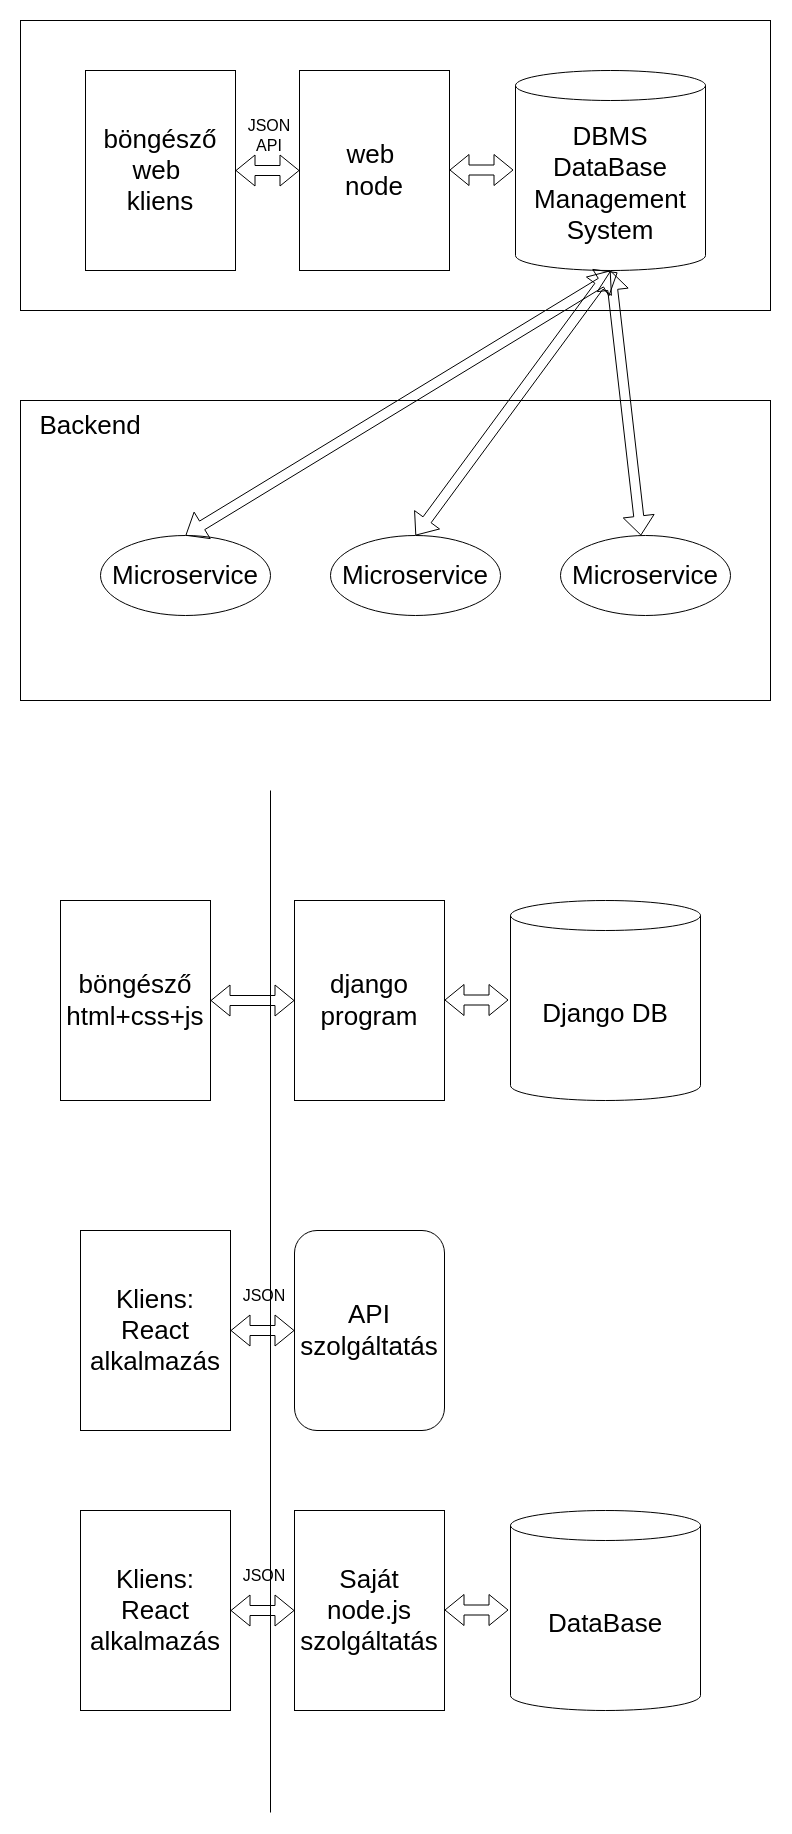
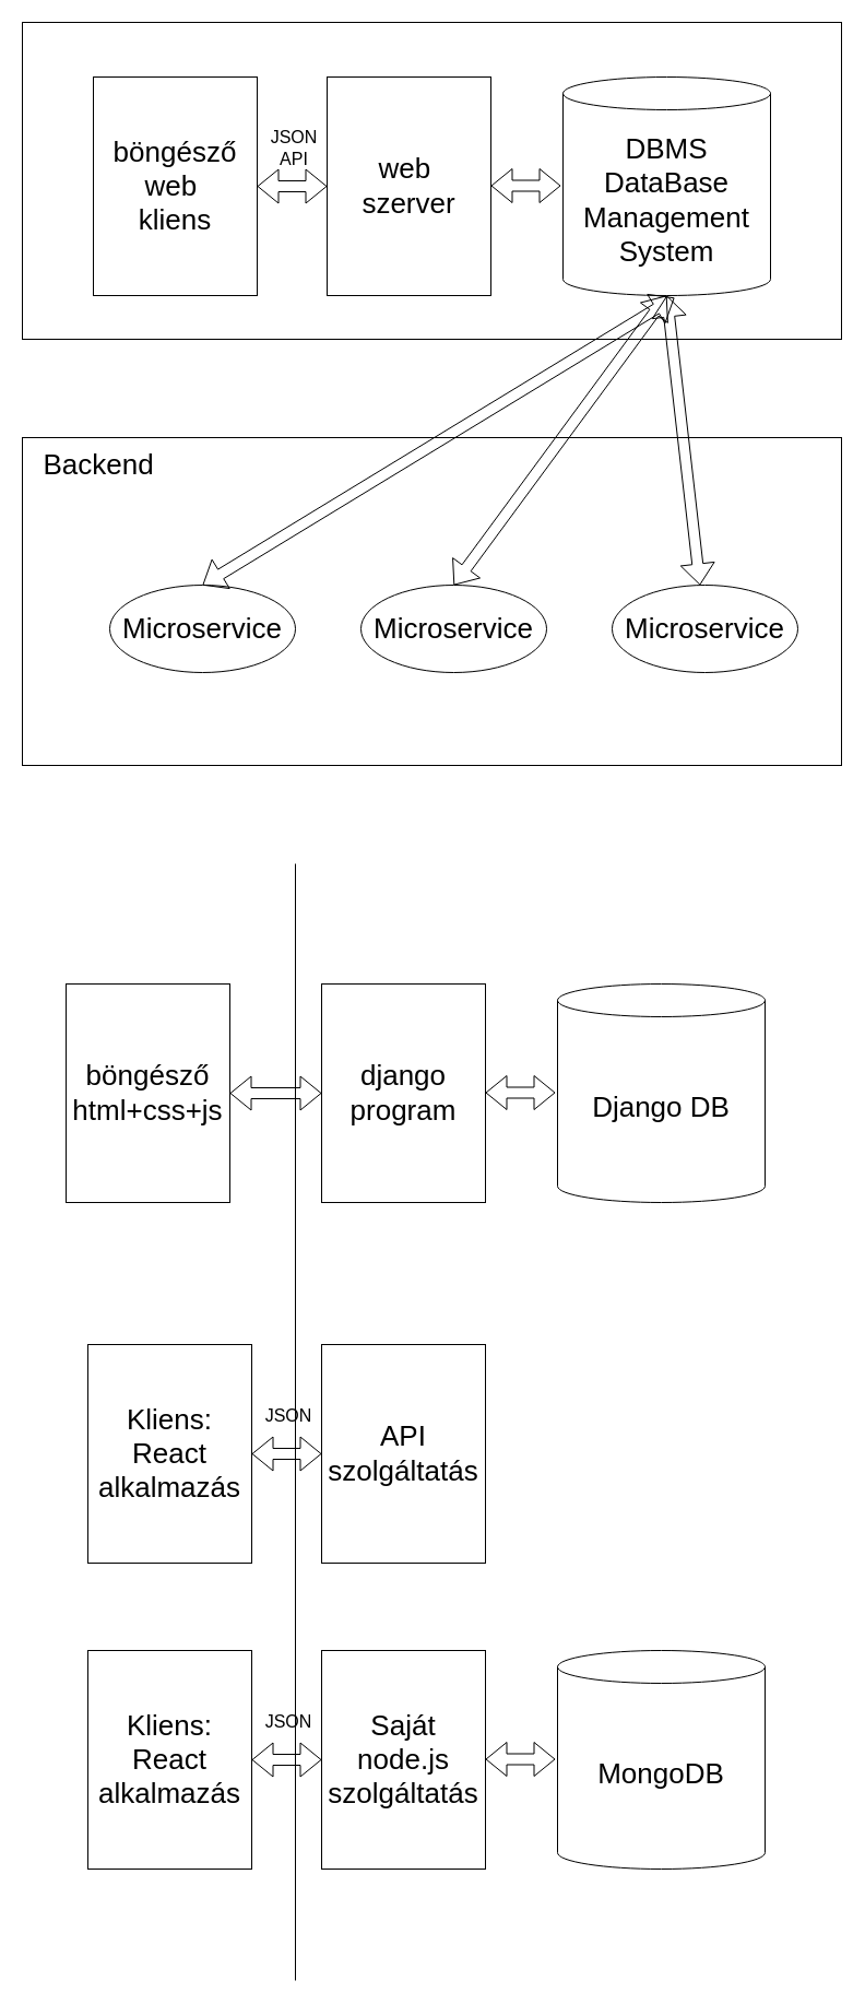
- <mxCell id="4" value="web&amp;nbsp;&lt;br style=&quot;font-size: 26px;&quot;&gt;node" style="rounded=0;whiteSpace=wrap;html=1;fontSize=26;" vertex="1" parent="1"><mxGeometry x="299" y="70" width="150" height="200" as="geometry" /></mxCell>
+ <mxCell id="4" value="web&amp;nbsp;&lt;br style=&quot;font-size: 26px;&quot;&gt;szerver" style="rounded=0;whiteSpace=wrap;html=1;fontSize=26;" vertex="1" parent="1"><mxGeometry x="299" y="70" width="150" height="200" as="geometry" /></mxCell>
- <mxCell id="24" value="API szolgáltatás" style="whiteSpace=wrap;html=1;fontSize=26;rounded=1;" vertex="1" parent="1"><mxGeometry x="294" y="1230" width="150" height="200" as="geometry" /></mxCell>
+ <mxCell id="24" value="API szolgáltatás" style="rounded=0;whiteSpace=wrap;html=1;fontSize=26;" vertex="1" parent="1"><mxGeometry x="294" y="1230" width="150" height="200" as="geometry" /></mxCell>
- <mxCell id="31" value="DataBase" style="shape=cylinder3;whiteSpace=wrap;html=1;boundedLbl=1;backgroundOutline=1;size=15;fontSize=26;" vertex="1" parent="1"><mxGeometry x="510" y="1510" width="190" height="200" as="geometry" /></mxCell>
+ <mxCell id="31" value="MongoDB" style="shape=cylinder3;whiteSpace=wrap;html=1;boundedLbl=1;backgroundOutline=1;size=15;fontSize=26;" vertex="1" parent="1"><mxGeometry x="510" y="1510" width="190" height="200" as="geometry" /></mxCell>
